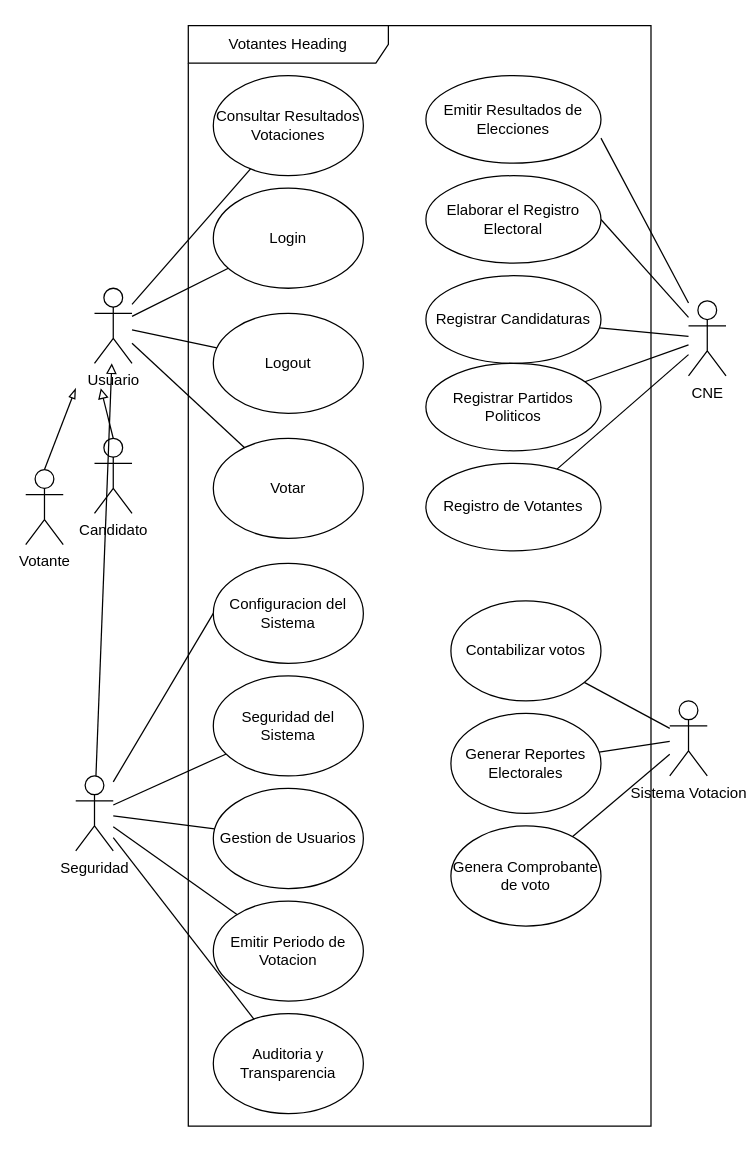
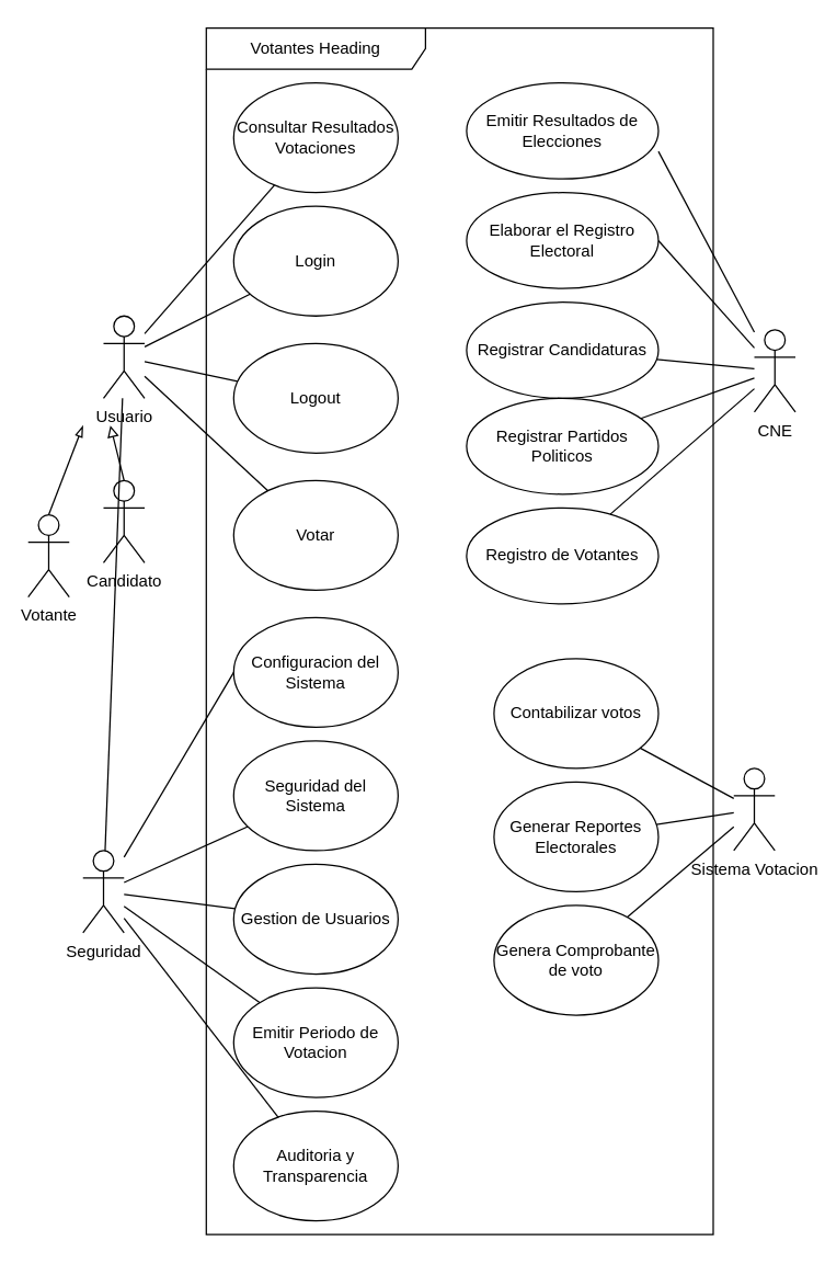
- <mxCell id="23" style="rounded=0;orthogonalLoop=1;jettySize=auto;html=1;endArrow=block;endFill=0;" edge="1" parent="1" source="29" target="6"><mxGeometry relative="1" as="geometry" /></mxCell>
+ <mxCell id="23" style="rounded=0;orthogonalLoop=1;jettySize=auto;html=1;endArrow=none;endFill=0;" edge="1" parent="1" source="29" target="6"><mxGeometry relative="1" as="geometry" /></mxCell>
